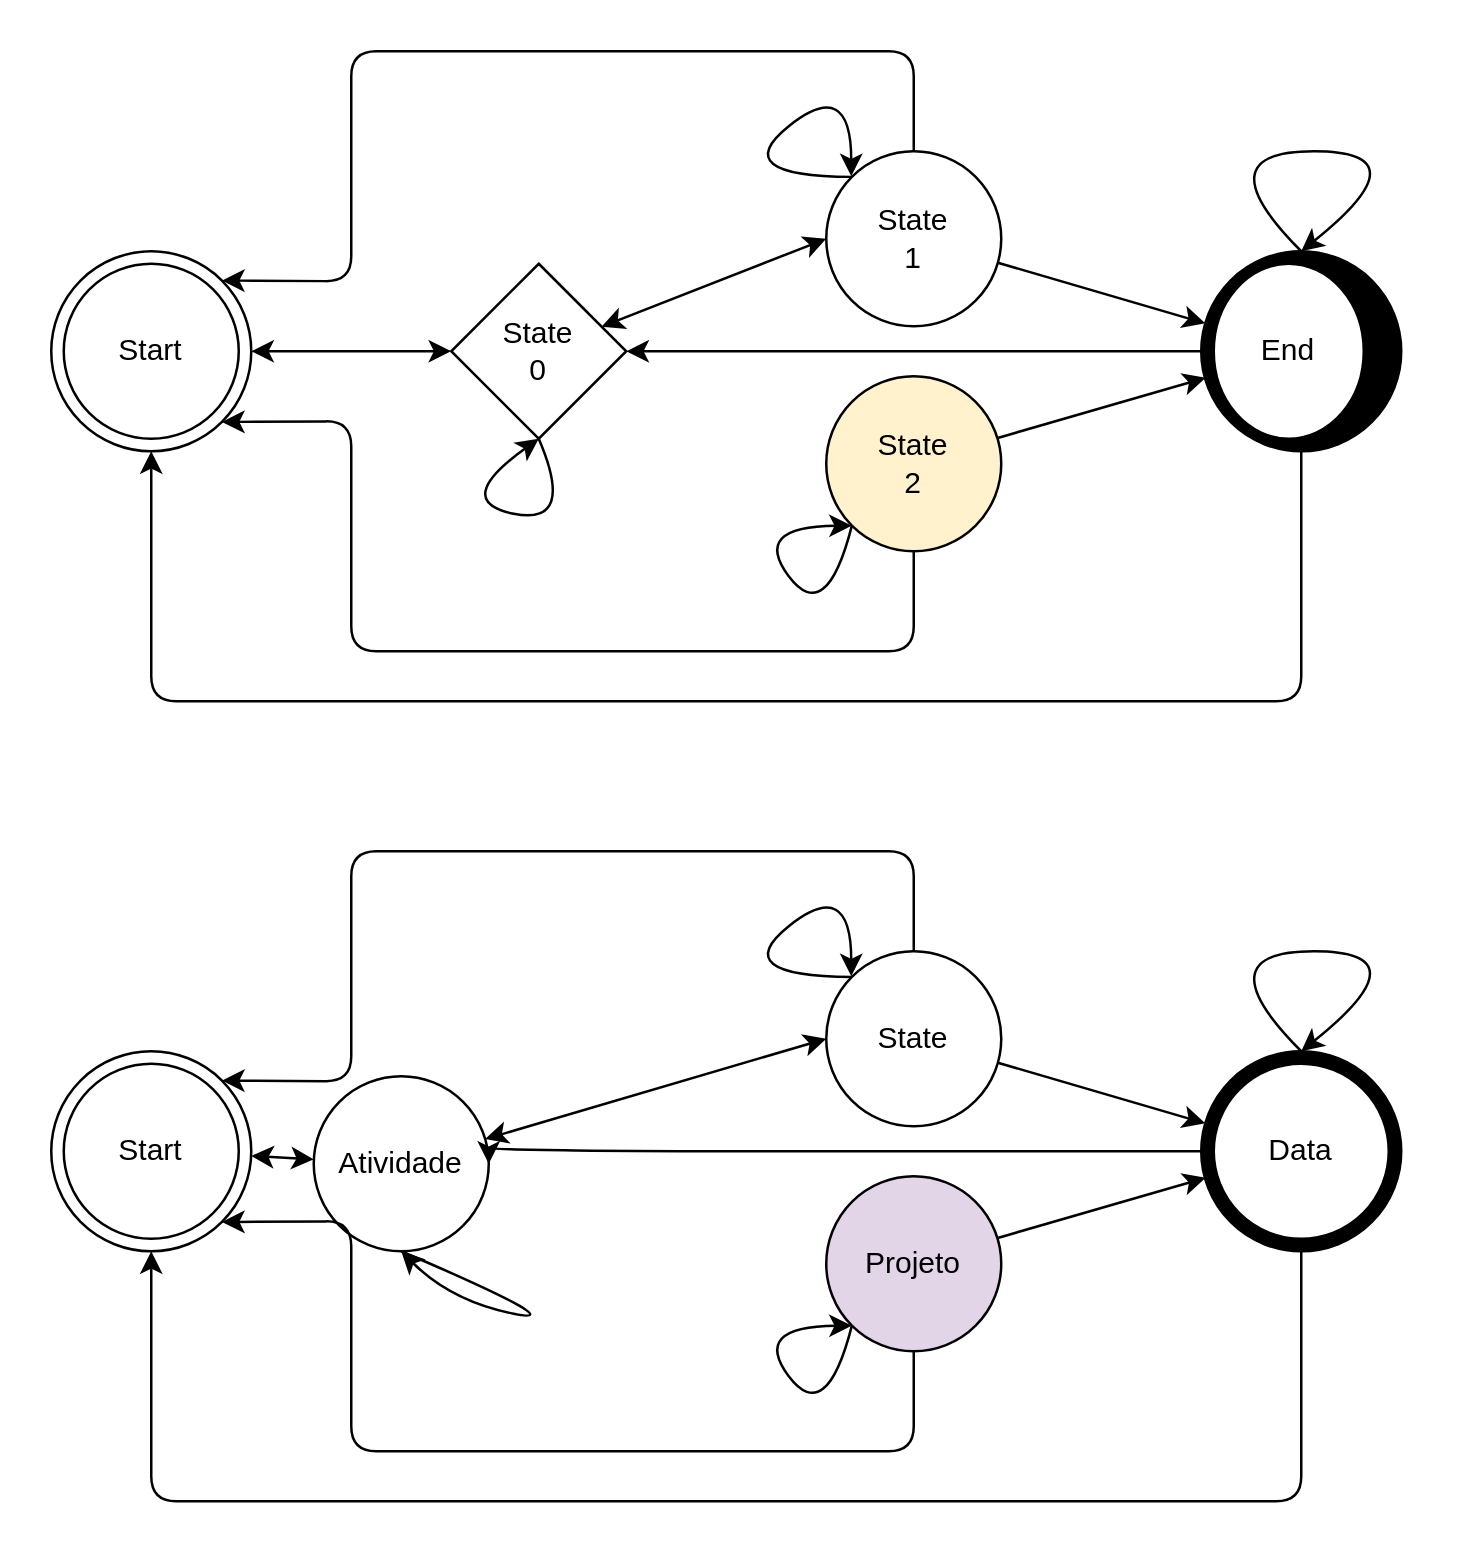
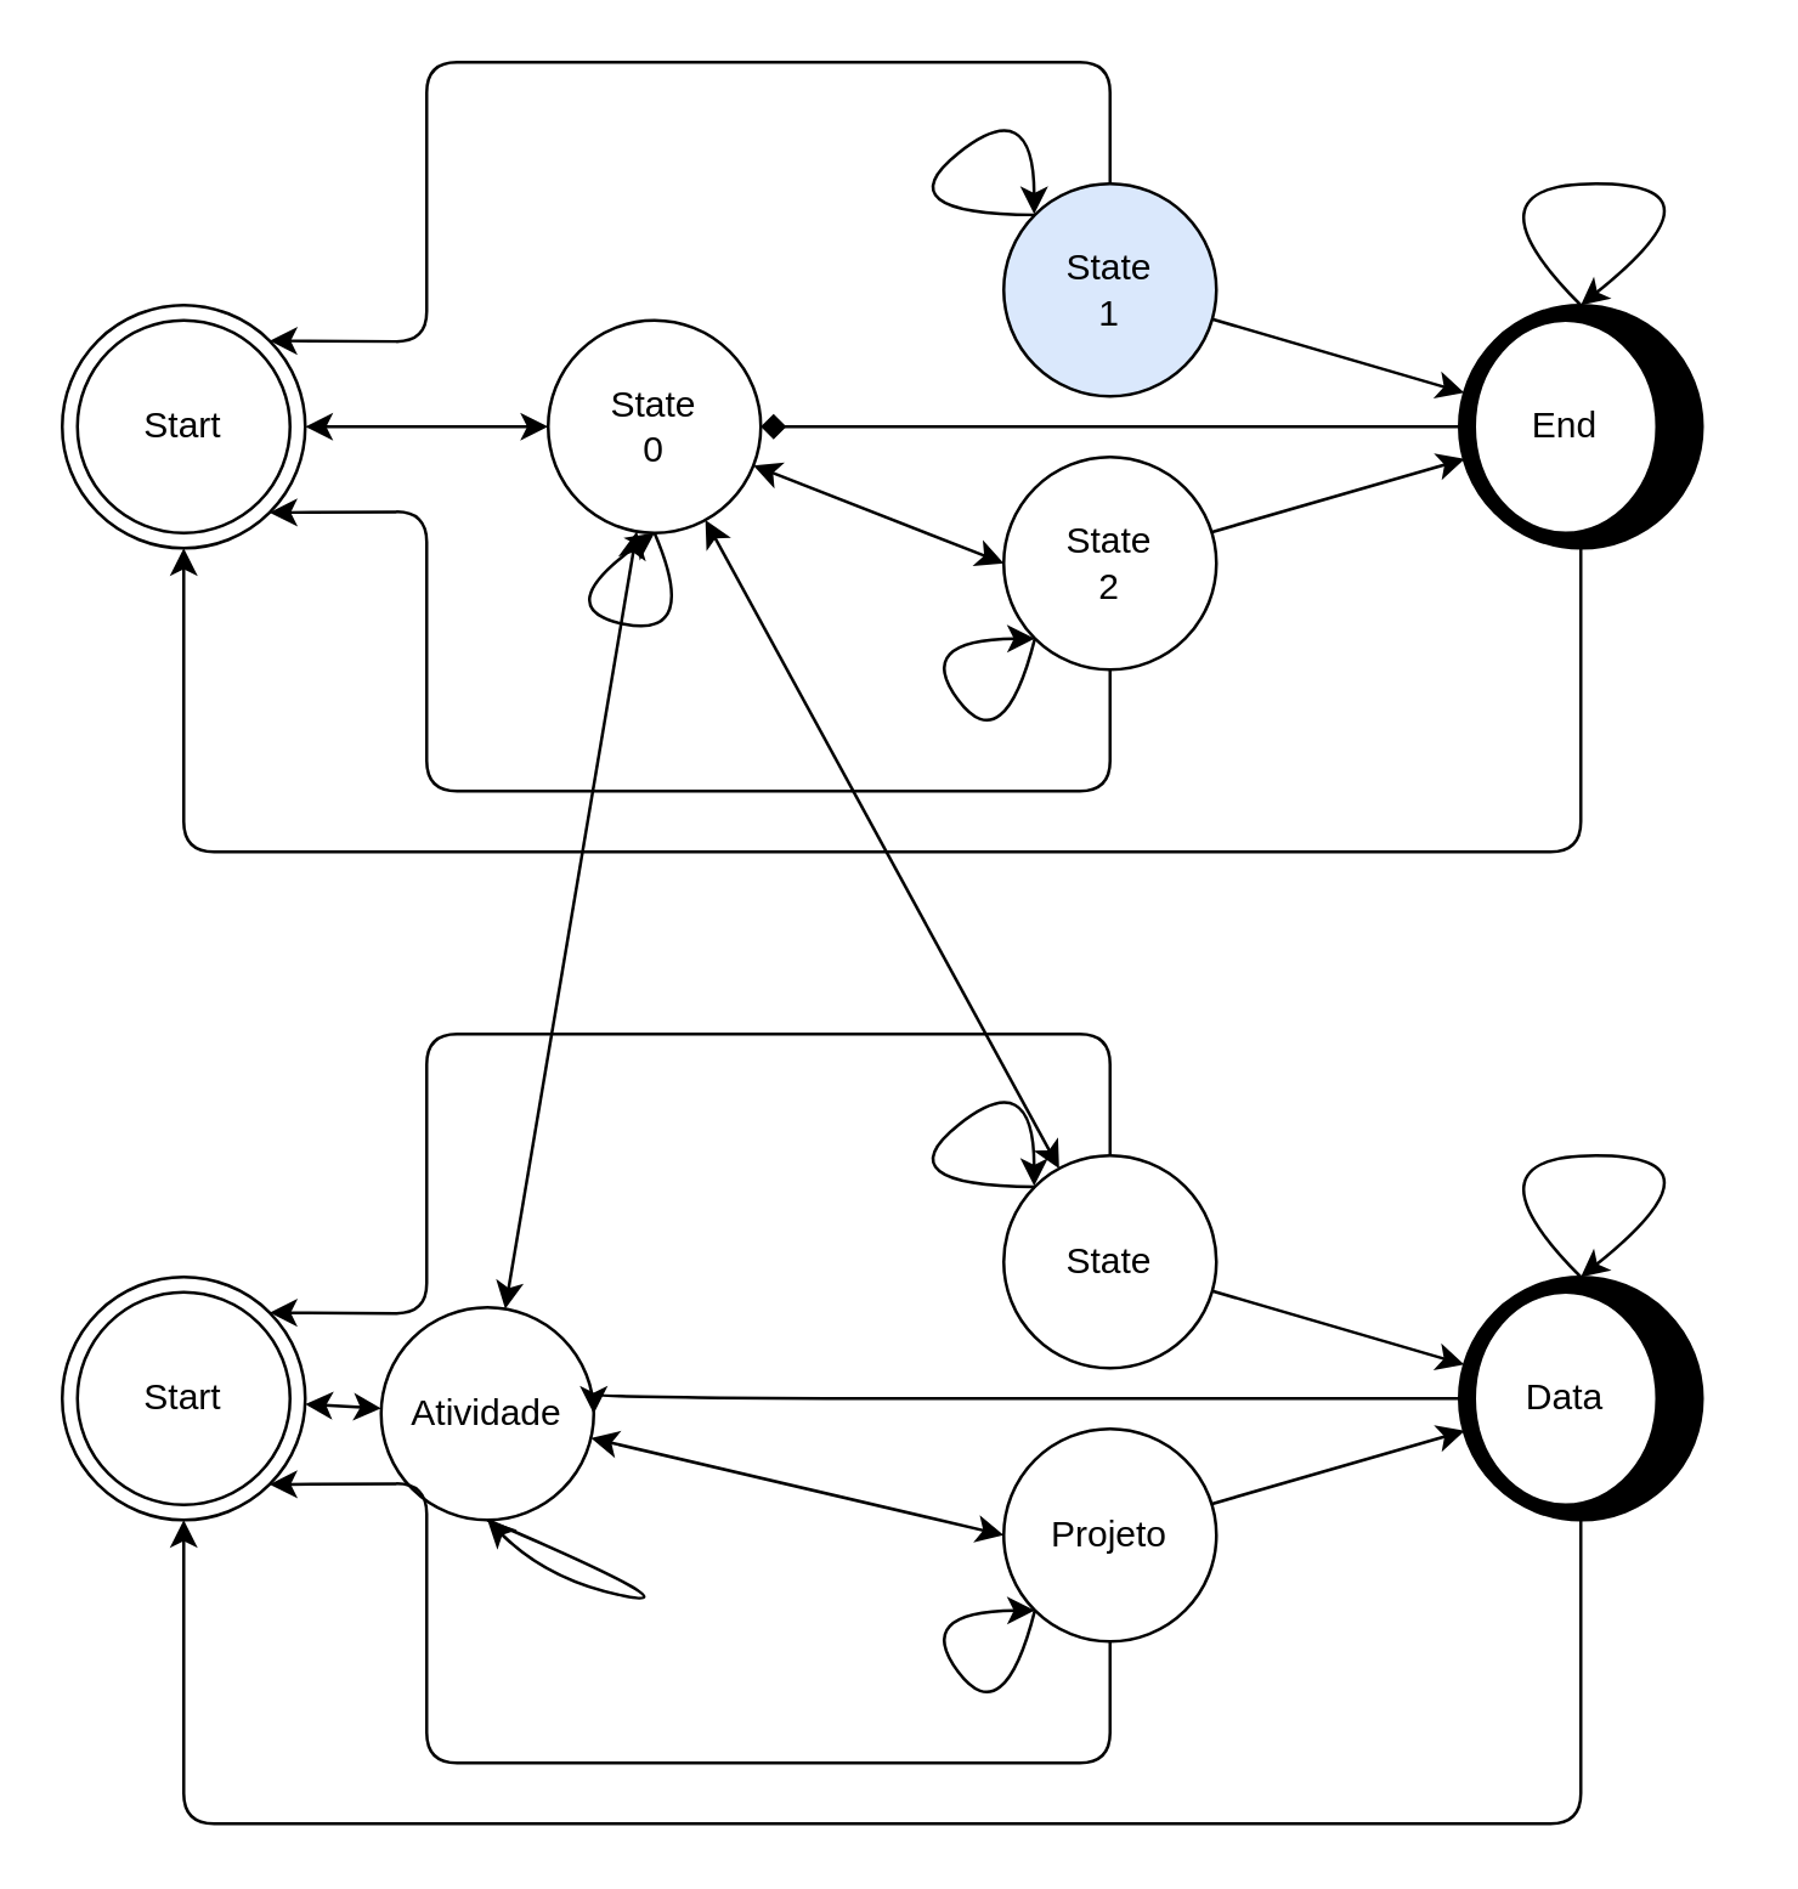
- <mxCell id="9" value="State&lt;br&gt;1" style="ellipse;whiteSpace=wrap;html=1;" parent="1" vertex="1"><mxGeometry x="330" y="60" width="70" height="70" as="geometry" /></mxCell>
+ <mxCell id="9" value="State&lt;br&gt;1" style="ellipse;whiteSpace=wrap;html=1;fillColor=#dae8fc;" parent="1" vertex="1"><mxGeometry x="330" y="60" width="70" height="70" as="geometry" /></mxCell>
- <mxCell id="5" value="" style="edgeStyle=none;rounded=0;orthogonalLoop=1;jettySize=auto;html=1;startArrow=classic;startFill=1;entryX=0;entryY=0.5;entryDx=0;entryDy=0;" parent="1" source="7" target="9" edge="1"><mxGeometry relative="1" as="geometry" /></mxCell>
+ <mxCell id="5" value="" style="edgeStyle=none;rounded=0;orthogonalLoop=1;jettySize=auto;html=1;startArrow=classic;startFill=1;" parent="1" source="7" target="29" edge="1"><mxGeometry relative="1" as="geometry" /></mxCell>
- <mxCell id="7" value="State&lt;br&gt;0" style="rhombus;whiteSpace=wrap;html=1;" parent="1" vertex="1"><mxGeometry x="180" y="105" width="70" height="70" as="geometry" /></mxCell>
+ <mxCell id="7" value="State&lt;br&gt;0" style="ellipse;whiteSpace=wrap;html=1;" parent="1" vertex="1"><mxGeometry x="180" y="105" width="70" height="70" as="geometry" /></mxCell>
- <mxCell id="16" value="" style="edgeStyle=orthogonalEdgeStyle;curved=1;rounded=0;orthogonalLoop=1;jettySize=auto;html=1;startArrow=none;startFill=0;entryX=1;entryY=0.5;entryDx=0;entryDy=0;" parent="1" source="17" target="7" edge="1"><mxGeometry relative="1" as="geometry"><Array as="points"><mxPoint x="470" y="140" /><mxPoint x="470" y="140" /></Array></mxGeometry></mxCell>
+ <mxCell id="16" value="" style="edgeStyle=orthogonalEdgeStyle;curved=1;rounded=0;orthogonalLoop=1;jettySize=auto;html=1;startArrow=none;startFill=0;entryX=1;entryY=0.5;entryDx=0;entryDy=0;endArrow=diamond;" parent="1" source="17" target="7" edge="1"><mxGeometry relative="1" as="geometry"><Array as="points"><mxPoint x="470" y="140" /><mxPoint x="470" y="140" /></Array></mxGeometry></mxCell>
+ <mxCell id="6" value="" style="edgeStyle=none;rounded=0;orthogonalLoop=1;jettySize=auto;html=1;startArrow=classic;startFill=1;entryX=0;entryY=0.5;entryDx=0;entryDy=0;" parent="1" source="7" target="11" edge="1"><mxGeometry relative="1" as="geometry" /></mxCell>
- <mxCell id="11" value="State&lt;br&gt;2" style="ellipse;whiteSpace=wrap;html=1;fillColor=#fff2cc;" parent="1" vertex="1"><mxGeometry x="330" y="150" width="70" height="70" as="geometry" /></mxCell>
+ <mxCell id="11" value="State&lt;br&gt;2" style="ellipse;whiteSpace=wrap;html=1;" parent="1" vertex="1"><mxGeometry x="330" y="150" width="70" height="70" as="geometry" /></mxCell>
- <mxCell id="25" value="" style="edgeStyle=none;rounded=0;orthogonalLoop=1;jettySize=auto;html=1;startArrow=classic;startFill=1;entryX=0;entryY=0.5;entryDx=0;entryDy=0;" edge="1" parent="1" source="27" target="29"><mxGeometry relative="1" as="geometry" /></mxCell>
+ <mxCell id="25" value="" style="edgeStyle=none;rounded=0;orthogonalLoop=1;jettySize=auto;html=1;startArrow=classic;startFill=1;" edge="1" parent="1" source="27" target="7"><mxGeometry relative="1" as="geometry" /></mxCell>
- <mxCell id="37" value="Data" style="ellipse;whiteSpace=wrap;html=1;" vertex="1" parent="1"><mxGeometry x="485" y="425" width="70" height="70" as="geometry" /></mxCell>
+ <mxCell id="37" value="Data" style="ellipse;whiteSpace=wrap;html=1;" vertex="1" parent="1"><mxGeometry x="485" y="425" width="60" height="70" as="geometry" /></mxCell>
+ <mxCell id="26" value="" style="edgeStyle=none;rounded=0;orthogonalLoop=1;jettySize=auto;html=1;startArrow=classic;startFill=1;entryX=0;entryY=0.5;entryDx=0;entryDy=0;" edge="1" parent="1" source="27" target="31"><mxGeometry relative="1" as="geometry" /></mxCell>
- <mxCell id="31" value="Projeto" style="ellipse;whiteSpace=wrap;html=1;fillColor=#e1d5e7;" vertex="1" parent="1"><mxGeometry x="330" y="470" width="70" height="70" as="geometry" /></mxCell>
+ <mxCell id="31" value="Projeto" style="ellipse;whiteSpace=wrap;html=1;" vertex="1" parent="1"><mxGeometry x="330" y="470" width="70" height="70" as="geometry" /></mxCell>
